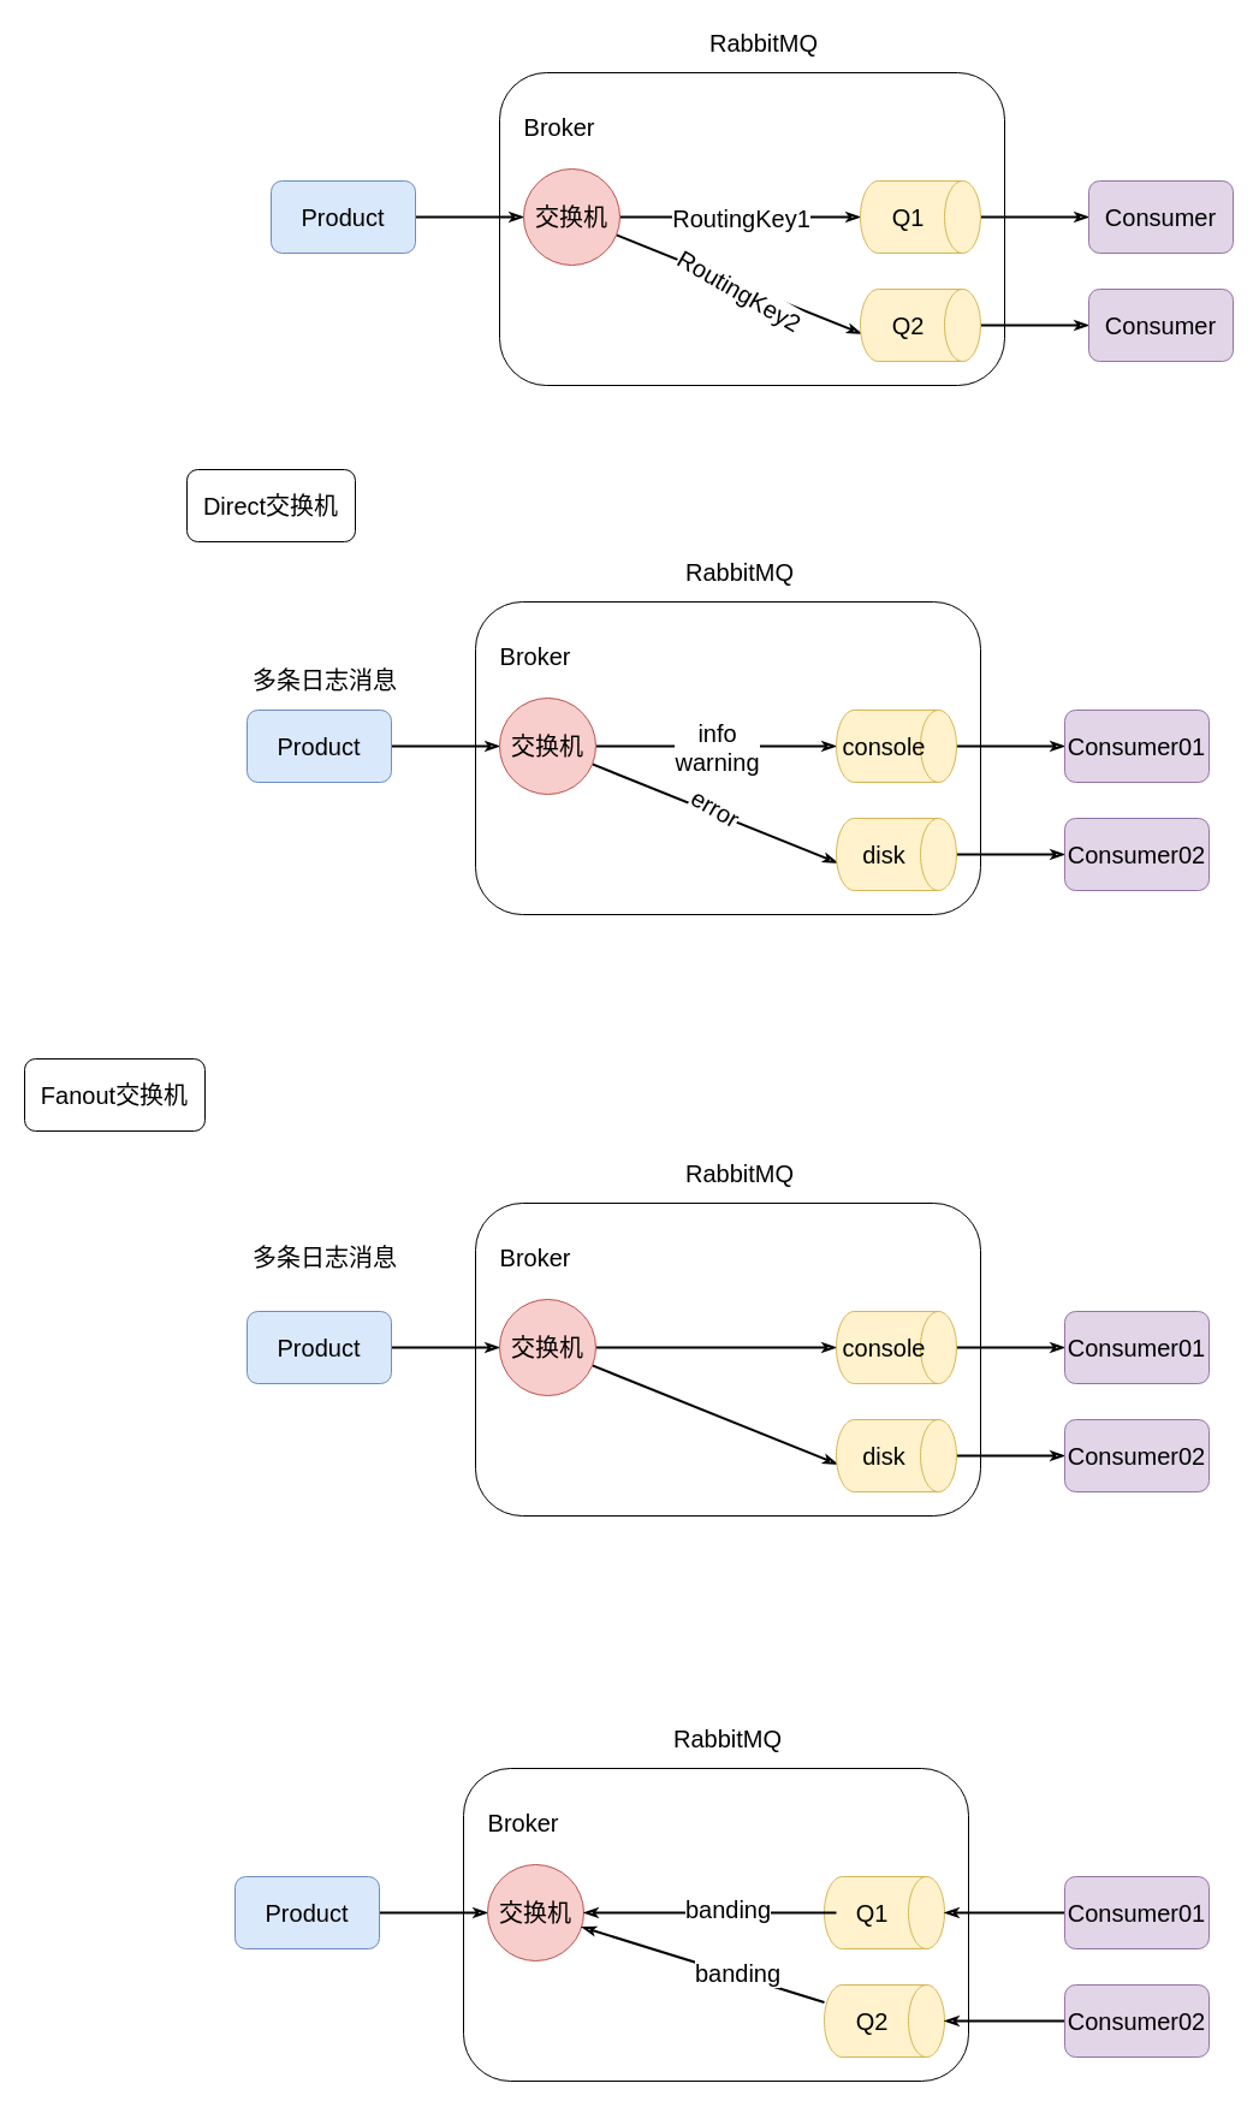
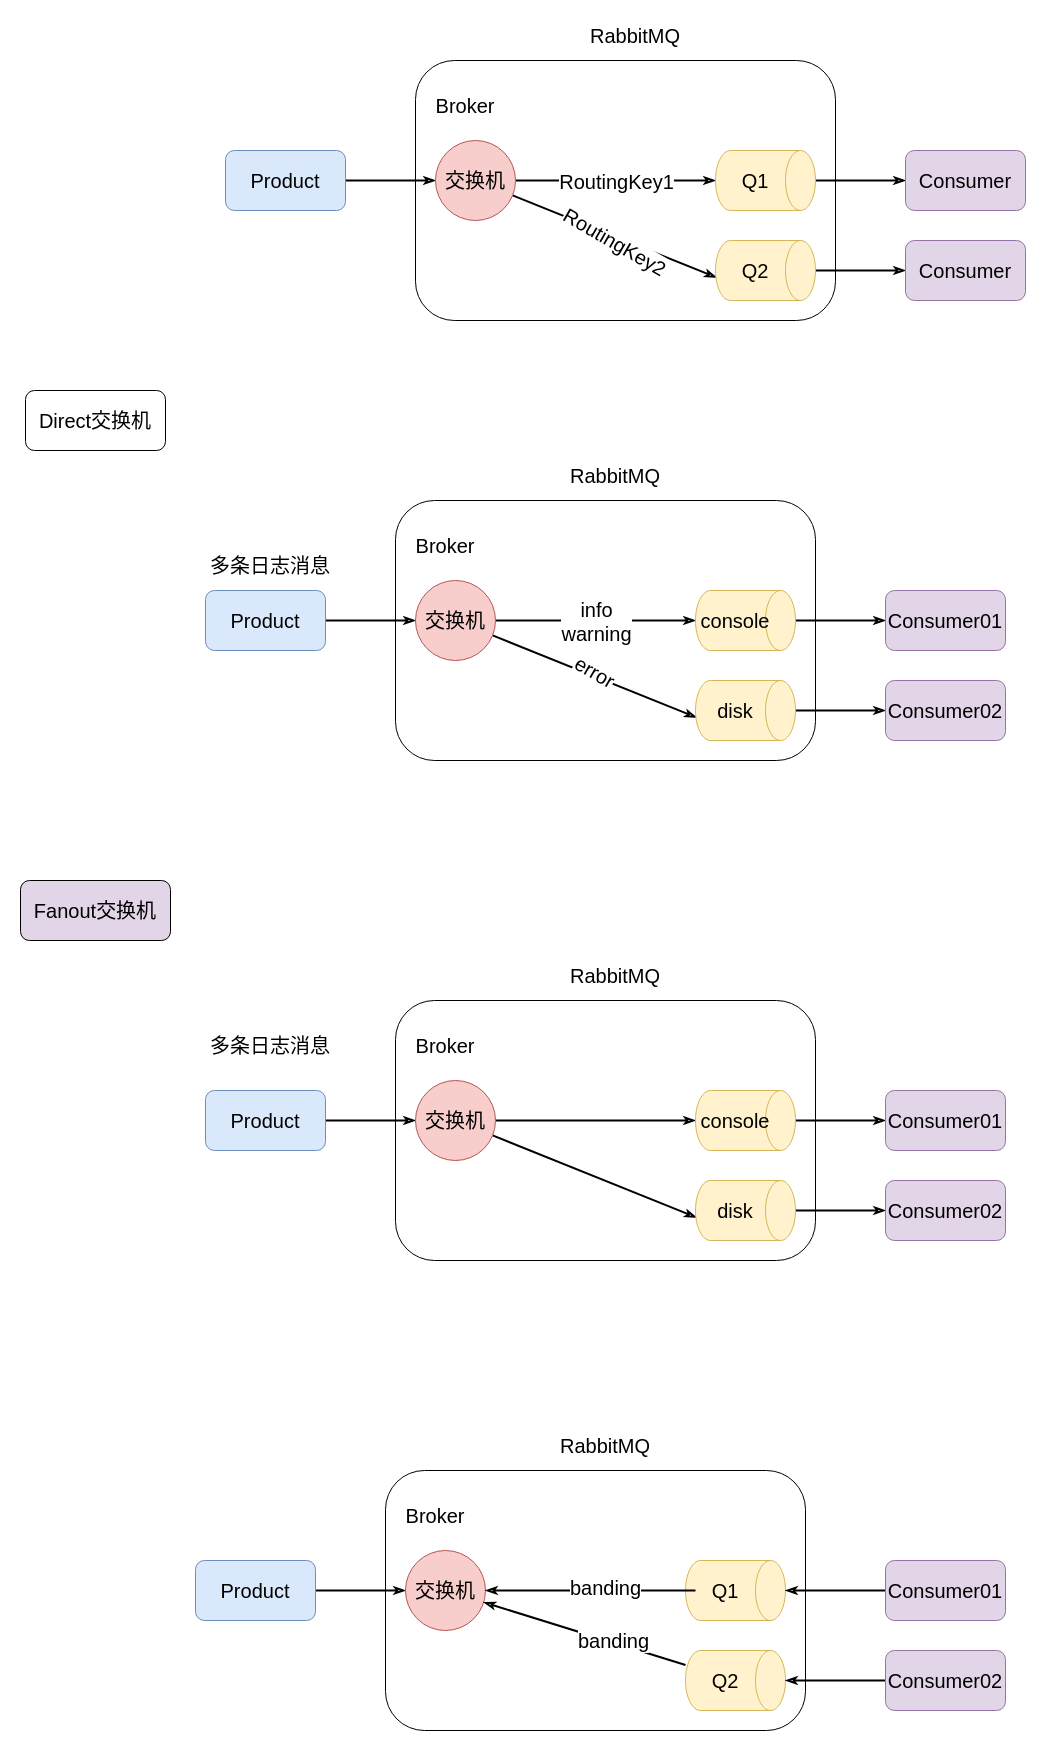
- <mxCell id="56" value="Direct交换机" style="rounded=1;whiteSpace=wrap;html=1;fontSize=20;" parent="1" vertex="1"><mxGeometry x="155" y="390" width="140" height="60" as="geometry" /></mxCell>
+ <mxCell id="56" value="Direct交换机" style="rounded=1;whiteSpace=wrap;html=1;fontSize=20;" parent="1" vertex="1"><mxGeometry x="25" y="390" width="140" height="60" as="geometry" /></mxCell>
- <mxCell id="57" value="Fanout交换机" style="rounded=1;whiteSpace=wrap;html=1;fontSize=20;" parent="1" vertex="1"><mxGeometry x="20" y="880" width="150" height="60" as="geometry" /></mxCell>
+ <mxCell id="57" value="Fanout交换机" style="rounded=1;whiteSpace=wrap;html=1;fontSize=20;fillColor=#e1d5e7;" parent="1" vertex="1"><mxGeometry x="20" y="880" width="150" height="60" as="geometry" /></mxCell>
